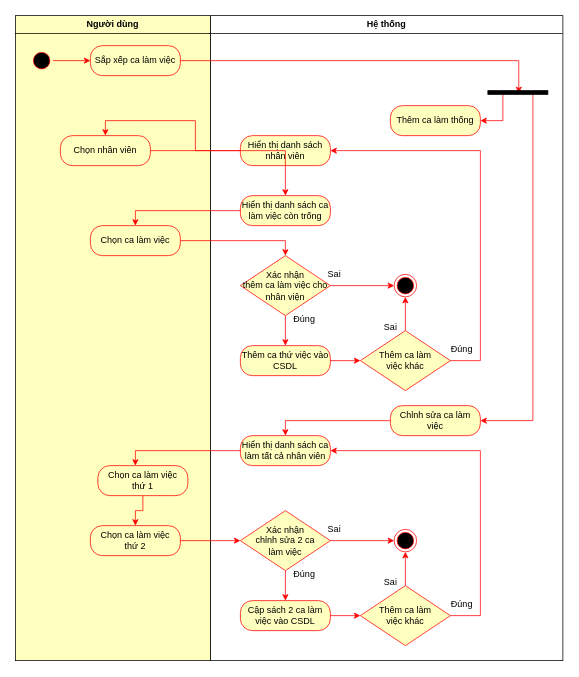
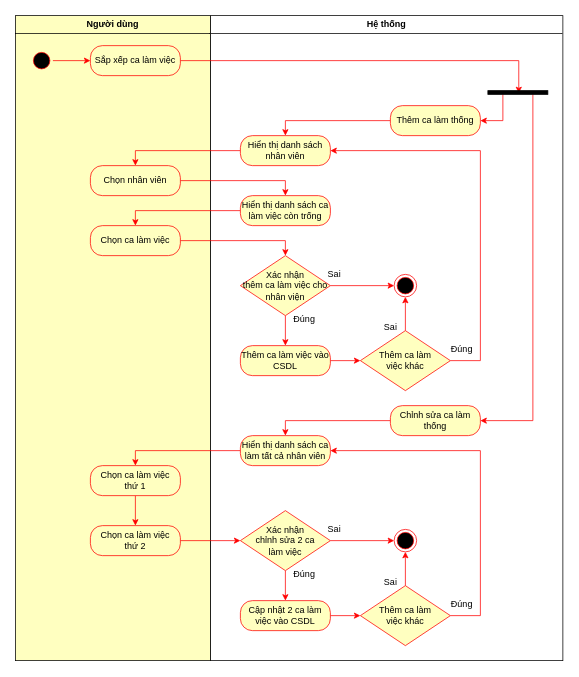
+ <mxCell id="8" value="" style="edgeStyle=orthogonalEdgeStyle;rounded=0;orthogonalLoop=1;jettySize=auto;html=1;strokeColor=#FF0000;" edge="1" parent="1" source="9" target="11"><mxGeometry relative="1" as="geometry"><Array as="points"><mxPoint x="380" y="160" /></Array></mxGeometry></mxCell>
- <mxCell id="13" value="Chọn nhân viên" style="rounded=1;whiteSpace=wrap;html=1;arcSize=40;fontColor=#000000;fillColor=#ffffc0;strokeColor=#FF0000;" vertex="1" parent="1"><mxGeometry x="80" y="180" width="120" height="40" as="geometry" /></mxCell>
+ <mxCell id="13" value="Chọn nhân viên" style="rounded=1;whiteSpace=wrap;html=1;arcSize=40;fontColor=#000000;fillColor=#ffffc0;strokeColor=#FF0000;" vertex="1" parent="1"><mxGeometry x="120" y="220" width="120" height="40" as="geometry" /></mxCell>
- <mxCell id="22" value="Thêm ca thứ việc vào CSDL" style="rounded=1;whiteSpace=wrap;html=1;arcSize=40;fontColor=#000000;fillColor=#ffffc0;strokeColor=#FF0000;" vertex="1" parent="1"><mxGeometry x="320" y="460" width="120" height="40" as="geometry" /></mxCell>
+ <mxCell id="22" value="Thêm ca làm việc vào CSDL" style="rounded=1;whiteSpace=wrap;html=1;arcSize=40;fontColor=#000000;fillColor=#ffffc0;strokeColor=#FF0000;" vertex="1" parent="1"><mxGeometry x="320" y="460" width="120" height="40" as="geometry" /></mxCell>
- <mxCell id="28" value="Chỉnh sửa ca làm việc" style="rounded=1;whiteSpace=wrap;html=1;arcSize=40;fontColor=#000000;fillColor=#ffffc0;strokeColor=#FF0000;" vertex="1" parent="1"><mxGeometry x="520" y="540" width="120" height="40" as="geometry" /></mxCell>
+ <mxCell id="28" value="Chỉnh sửa ca làm thống" style="rounded=1;whiteSpace=wrap;html=1;arcSize=40;fontColor=#000000;fillColor=#ffffc0;strokeColor=#FF0000;" vertex="1" parent="1"><mxGeometry x="520" y="540" width="120" height="40" as="geometry" /></mxCell>
- <mxCell id="37" value="Chọn ca làm việc&lt;div&gt;thứ 1&lt;/div&gt;" style="rounded=1;whiteSpace=wrap;html=1;arcSize=40;fontColor=#000000;fillColor=#ffffc0;strokeColor=#FF0000;" vertex="1" parent="1"><mxGeometry x="130" y="620" width="120" height="40" as="geometry" /></mxCell>
+ <mxCell id="37" value="Chọn ca làm việc&lt;div&gt;thứ 1&lt;/div&gt;" style="rounded=1;whiteSpace=wrap;html=1;arcSize=40;fontColor=#000000;fillColor=#ffffc0;strokeColor=#FF0000;" vertex="1" parent="1"><mxGeometry x="120" y="620" width="120" height="40" as="geometry" /></mxCell>
- <mxCell id="39" value="Cập sách 2 ca làm việc vào CSDL" style="rounded=1;whiteSpace=wrap;html=1;arcSize=40;fontColor=#000000;fillColor=#ffffc0;strokeColor=#FF0000;" vertex="1" parent="1"><mxGeometry x="320" y="800" width="120" height="40" as="geometry" /></mxCell>
+ <mxCell id="39" value="Cập nhật 2 ca làm việc vào CSDL" style="rounded=1;whiteSpace=wrap;html=1;arcSize=40;fontColor=#000000;fillColor=#ffffc0;strokeColor=#FF0000;" vertex="1" parent="1"><mxGeometry x="320" y="800" width="120" height="40" as="geometry" /></mxCell>
